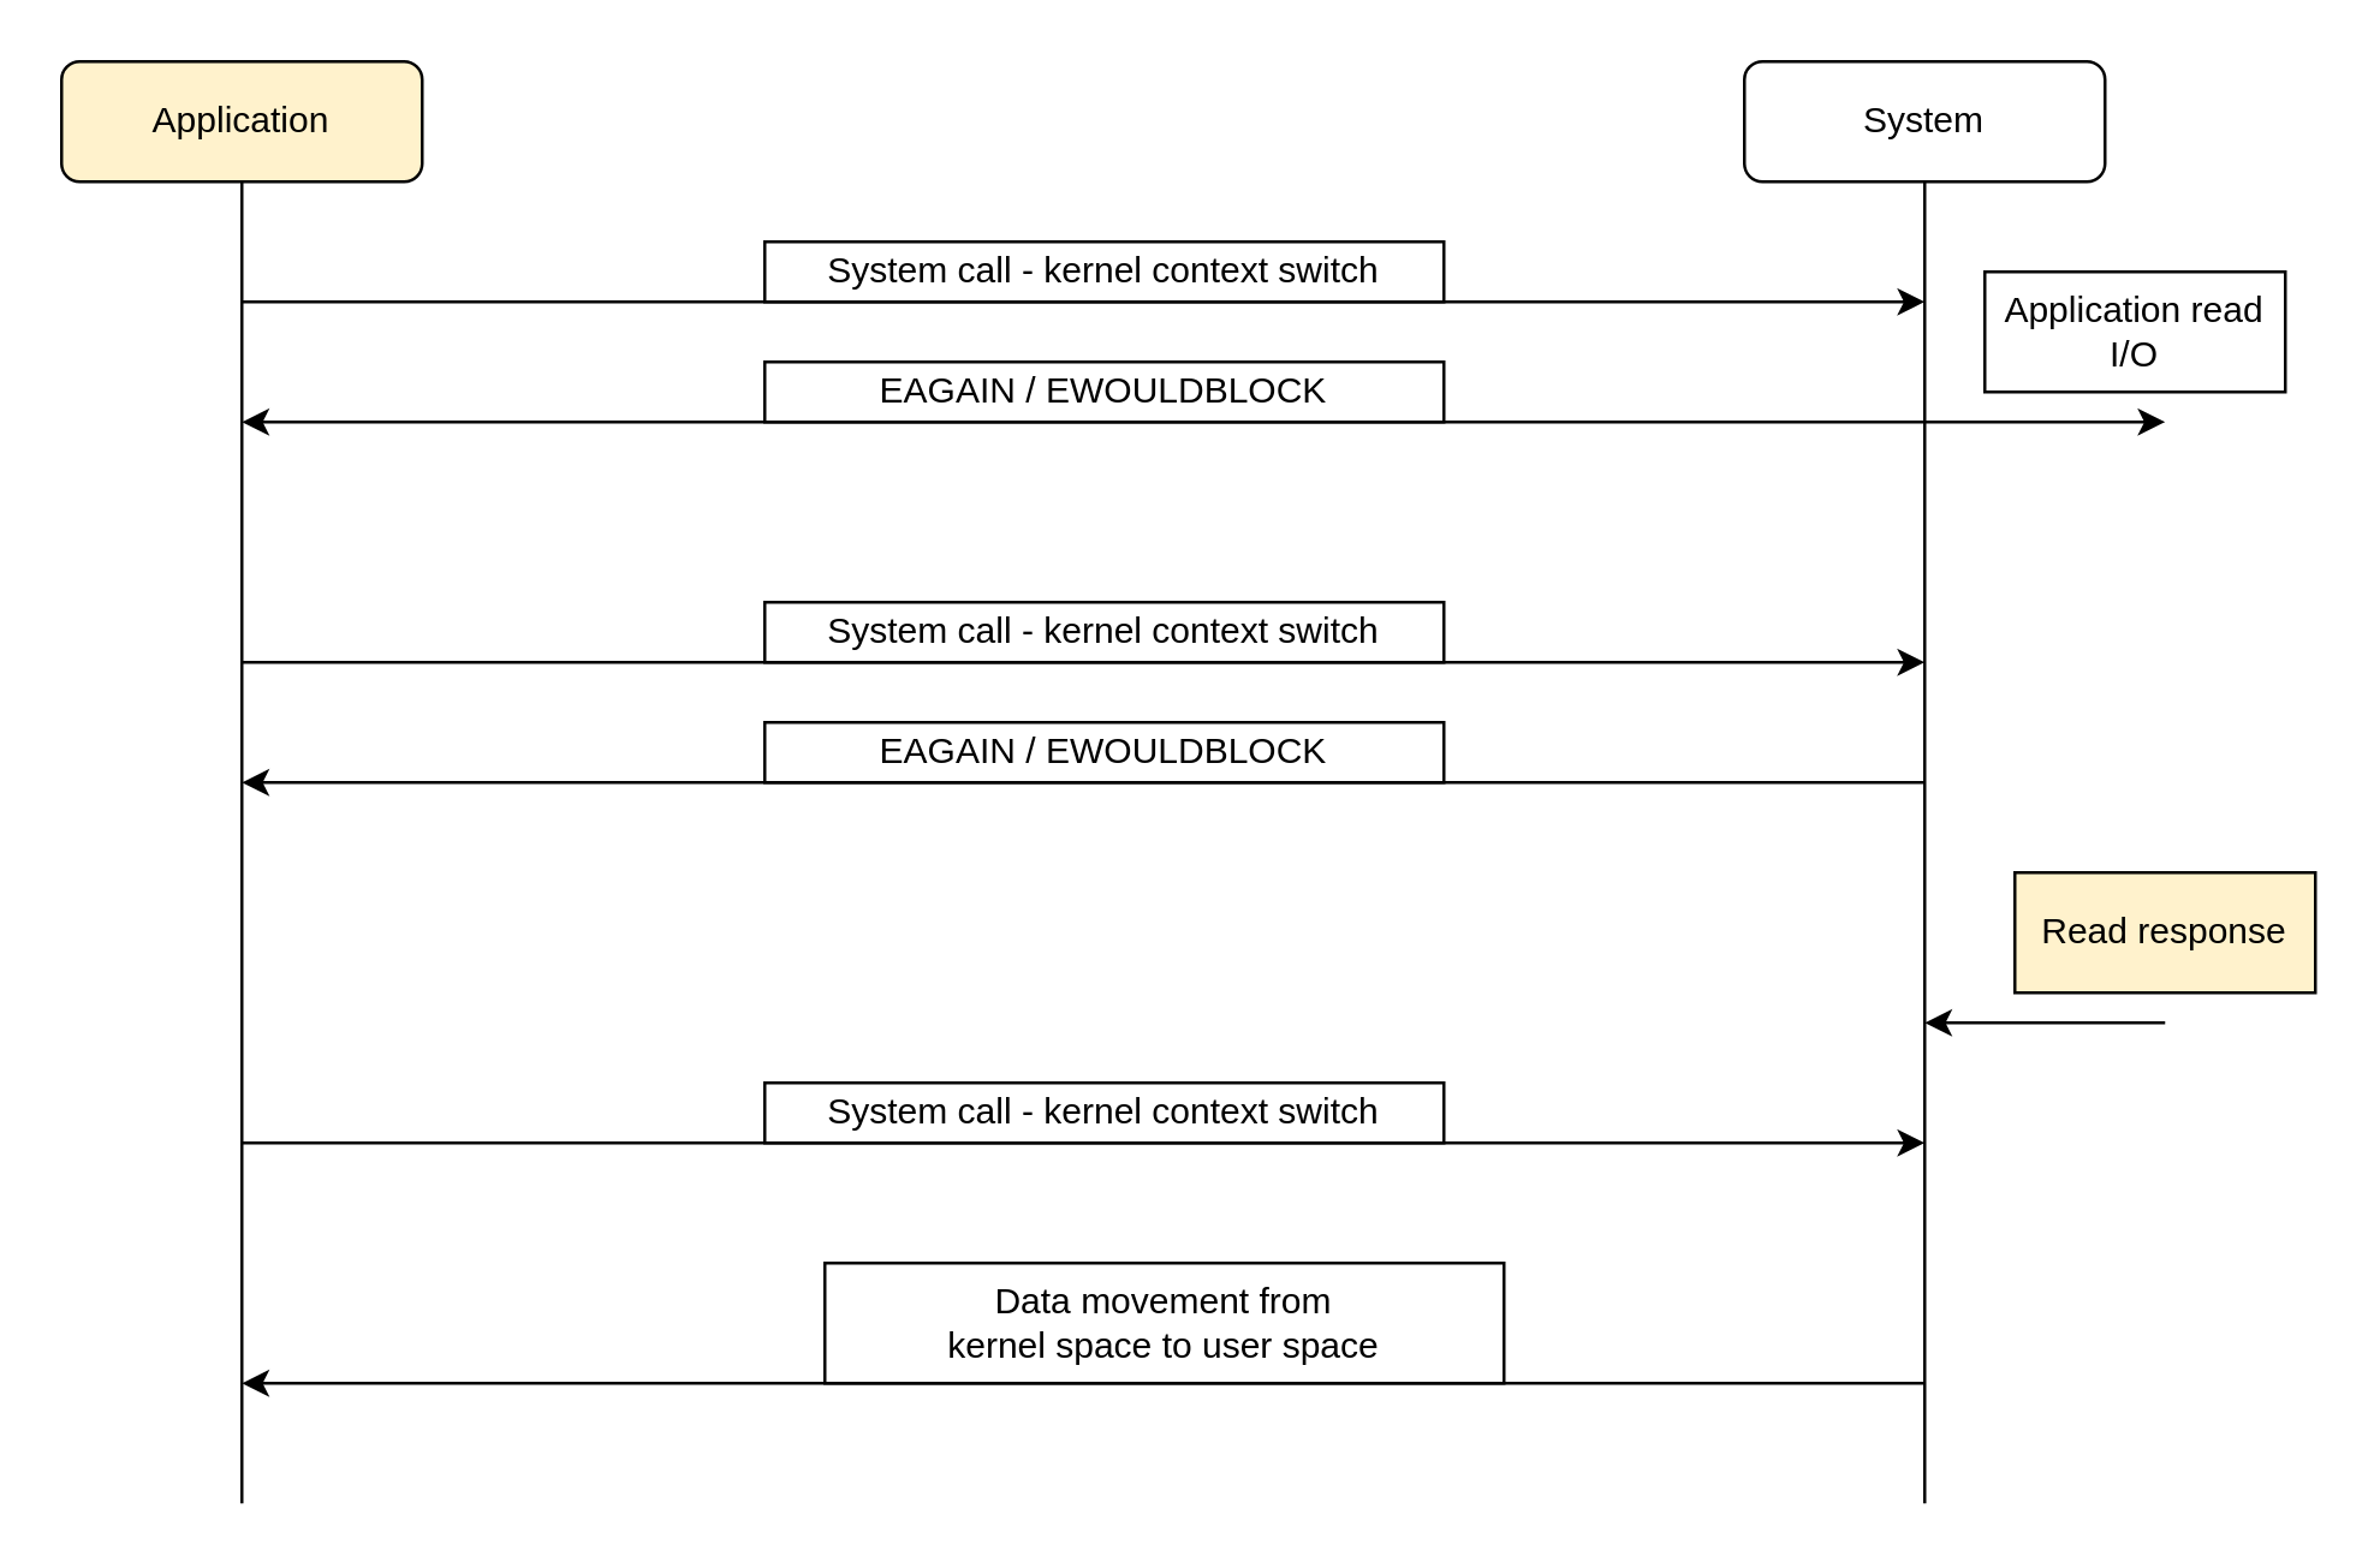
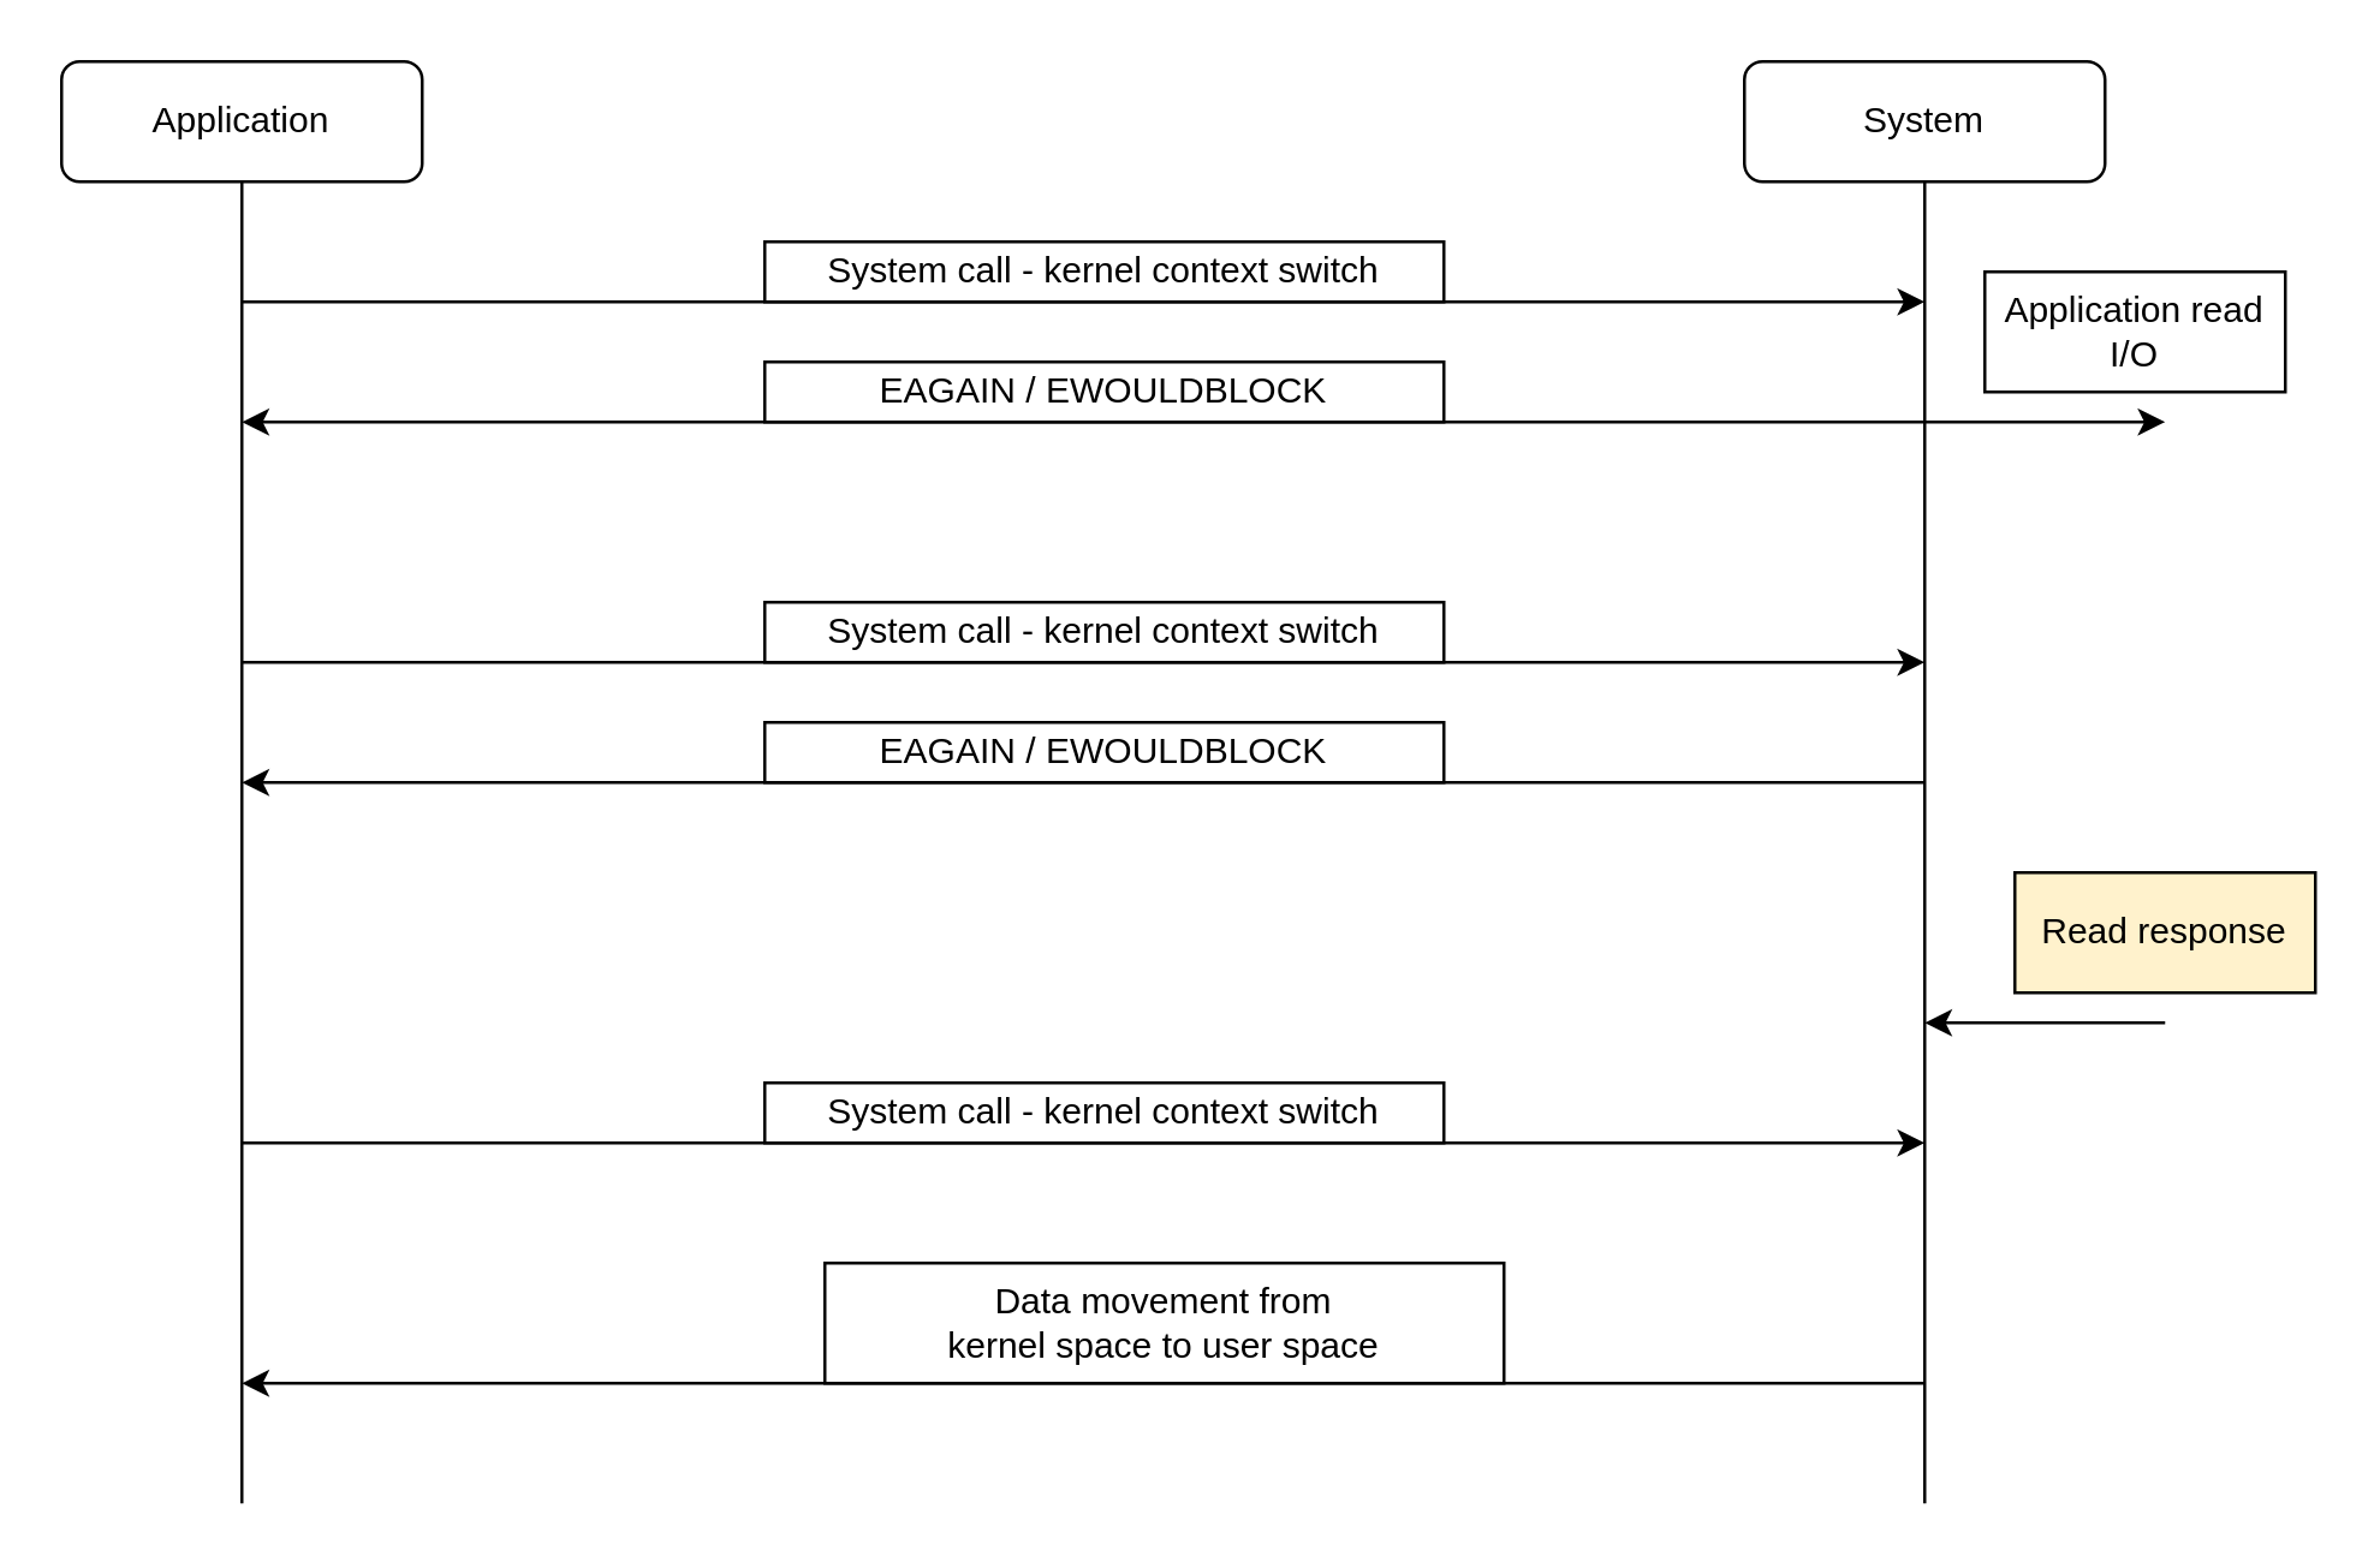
- <mxCell id="4" value="Application" style="rounded=1;whiteSpace=wrap;html=1;fillColor=#fff2cc;" vertex="1" parent="1"><mxGeometry x="20" y="20" width="120" height="40" as="geometry" /></mxCell>
+ <mxCell id="4" value="Application" style="rounded=1;whiteSpace=wrap;html=1;" vertex="1" parent="1"><mxGeometry x="20" y="20" width="120" height="40" as="geometry" /></mxCell>
